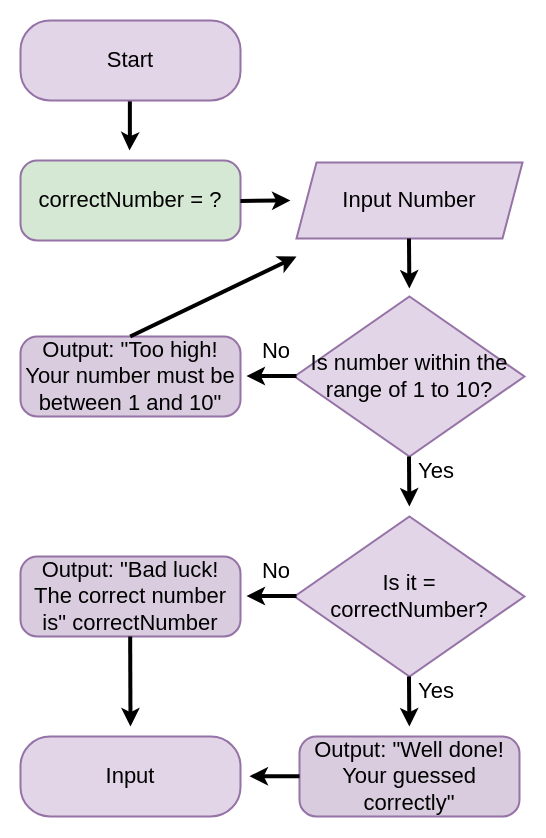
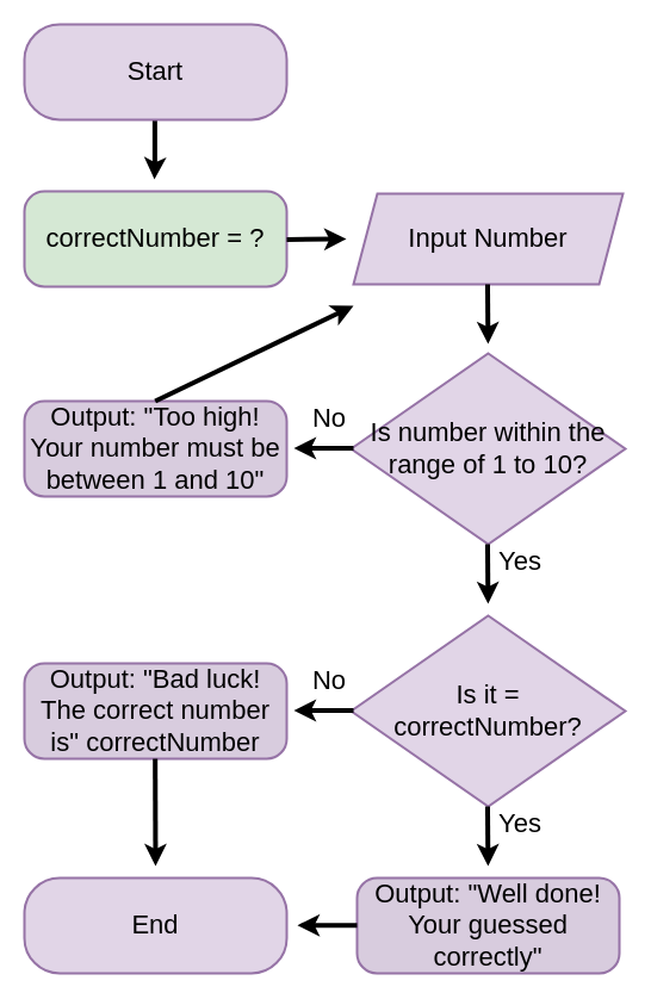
- <mxCell id="24" value="&lt;font style=&quot;font-size: 22px;&quot;&gt;Input&lt;/font&gt;" style="rounded=1;whiteSpace=wrap;html=1;fillColor=#e1d5e7;strokeColor=#9673a6;perimeterSpacing=1;glass=0;arcSize=37;strokeWidth=2;" vertex="1" parent="1"><mxGeometry x="20" y="736" width="220" height="80" as="geometry" /></mxCell>
+ <mxCell id="24" value="&lt;font style=&quot;font-size: 22px;&quot;&gt;End&lt;/font&gt;" style="rounded=1;whiteSpace=wrap;html=1;fillColor=#e1d5e7;strokeColor=#9673a6;perimeterSpacing=1;glass=0;arcSize=37;strokeWidth=2;" vertex="1" parent="1"><mxGeometry x="20" y="736" width="220" height="80" as="geometry" /></mxCell>
